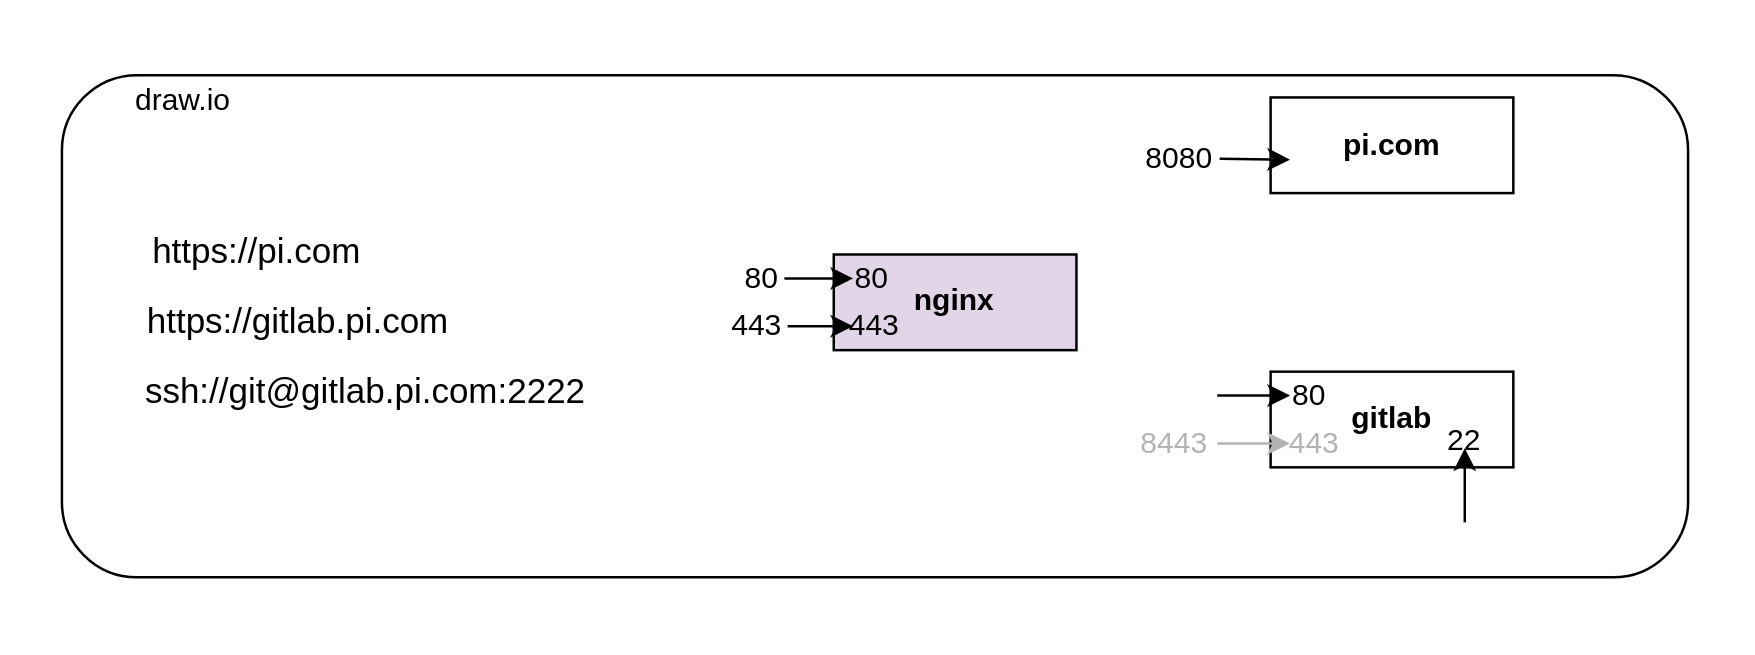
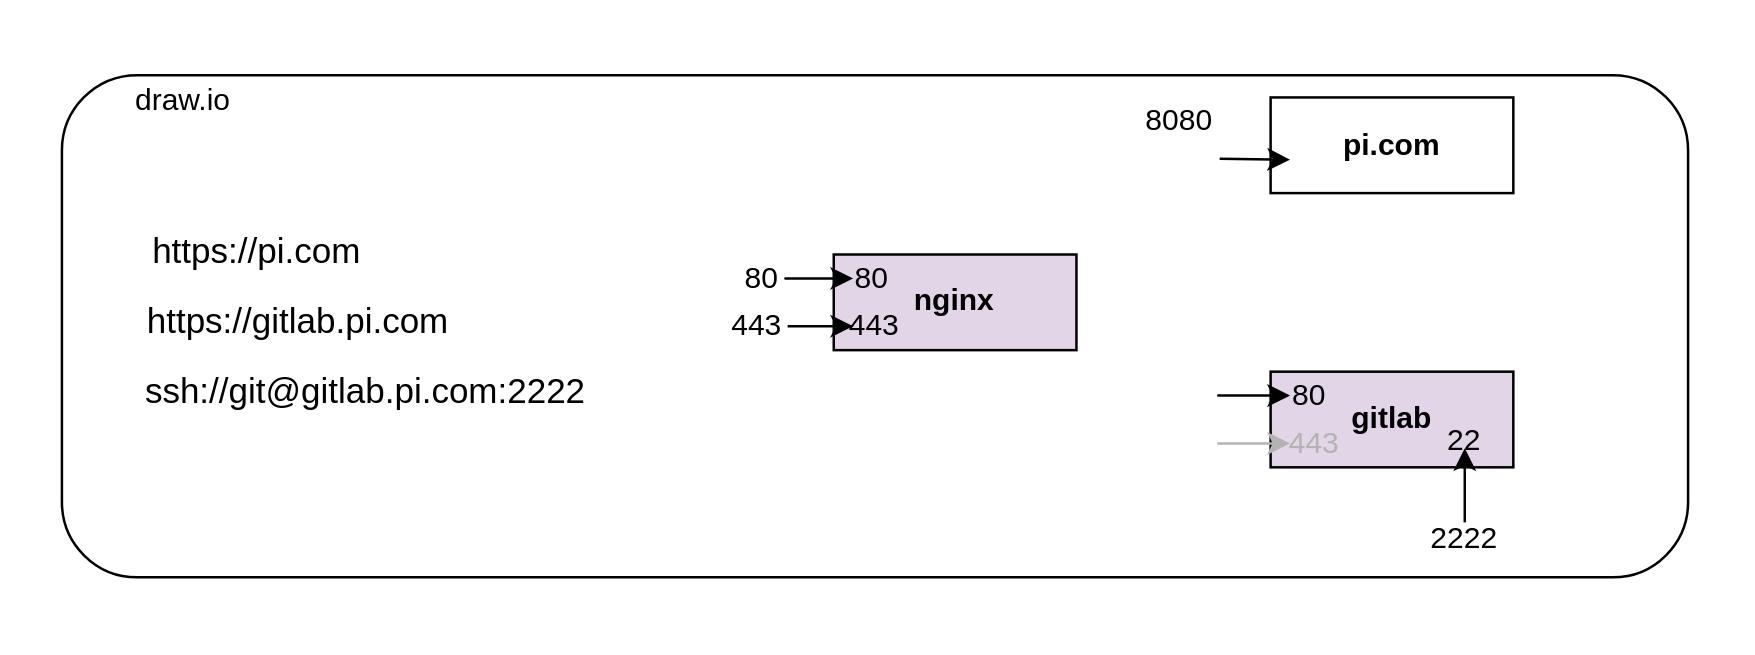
- <mxCell id="24" value="8080" style="text;html=1;strokeColor=none;fillColor=none;align=center;verticalAlign=middle;whiteSpace=wrap;rounded=0;" parent="4" vertex="1"><mxGeometry x="427.375" y="23.913" width="38.833" height="19.13" as="geometry" /></mxCell>
+ <mxCell id="24" value="8080" style="text;html=1;strokeColor=none;fillColor=none;align=center;verticalAlign=middle;whiteSpace=wrap;rounded=0;" parent="4" vertex="1"><mxGeometry x="427.375" y="8.913" width="38.833" height="19.13" as="geometry" /></mxCell>
- <mxCell id="7" value="&lt;b&gt;gitlab&lt;/b&gt;" style="rounded=0;whiteSpace=wrap;html=1;" parent="4" vertex="1"><mxGeometry x="483.475" y="118.609" width="97.083" height="38.261" as="geometry" /></mxCell>
+ <mxCell id="7" value="&lt;b&gt;gitlab&lt;/b&gt;" style="rounded=0;whiteSpace=wrap;html=1;fillColor=#e1d5e7;" parent="4" vertex="1"><mxGeometry x="483.475" y="118.609" width="97.083" height="38.261" as="geometry" /></mxCell>
- <mxCell id="18" value="&lt;font color=&quot;#b3b3b3&quot;&gt;8443&lt;/font&gt;" style="text;html=1;strokeColor=none;fillColor=none;align=center;verticalAlign=middle;whiteSpace=wrap;rounded=0;" parent="4" vertex="1"><mxGeometry x="426.196" y="137.739" width="38.833" height="19.13" as="geometry" /></mxCell>
+ <mxCell id="21" value="2222" style="text;html=1;strokeColor=none;fillColor=none;align=center;verticalAlign=middle;whiteSpace=wrap;rounded=0;" parent="4" vertex="1"><mxGeometry x="541.725" y="176" width="38.833" height="19.13" as="geometry" /></mxCell>
